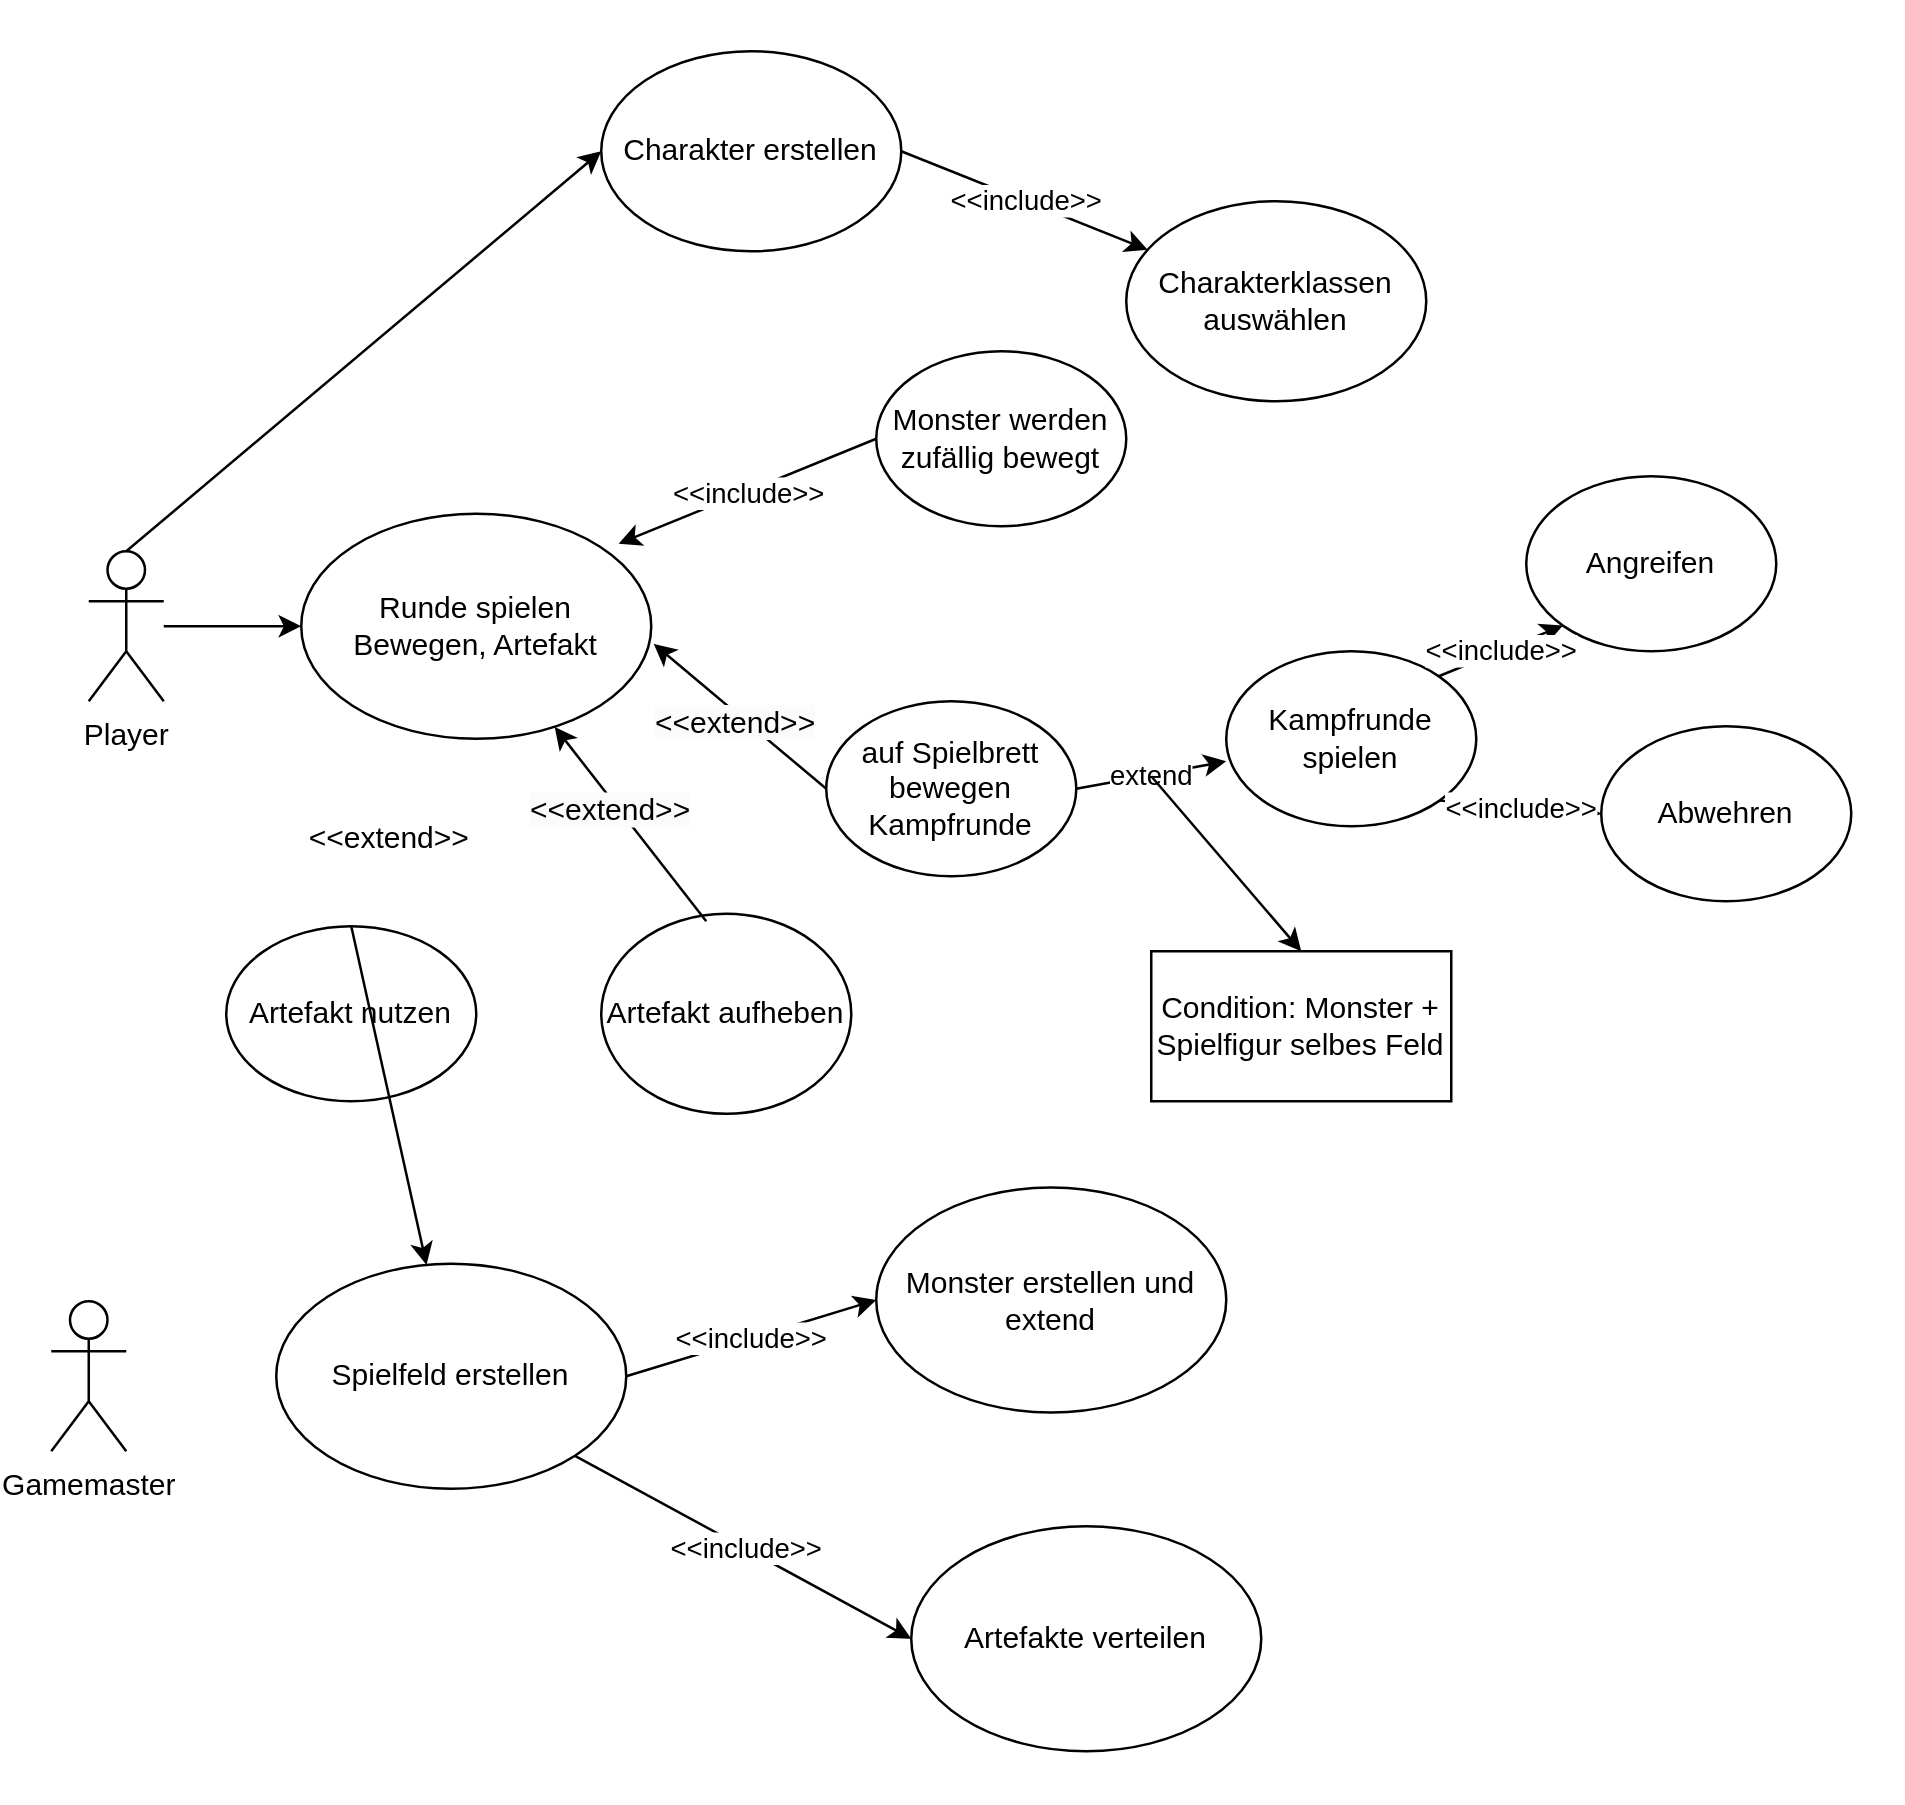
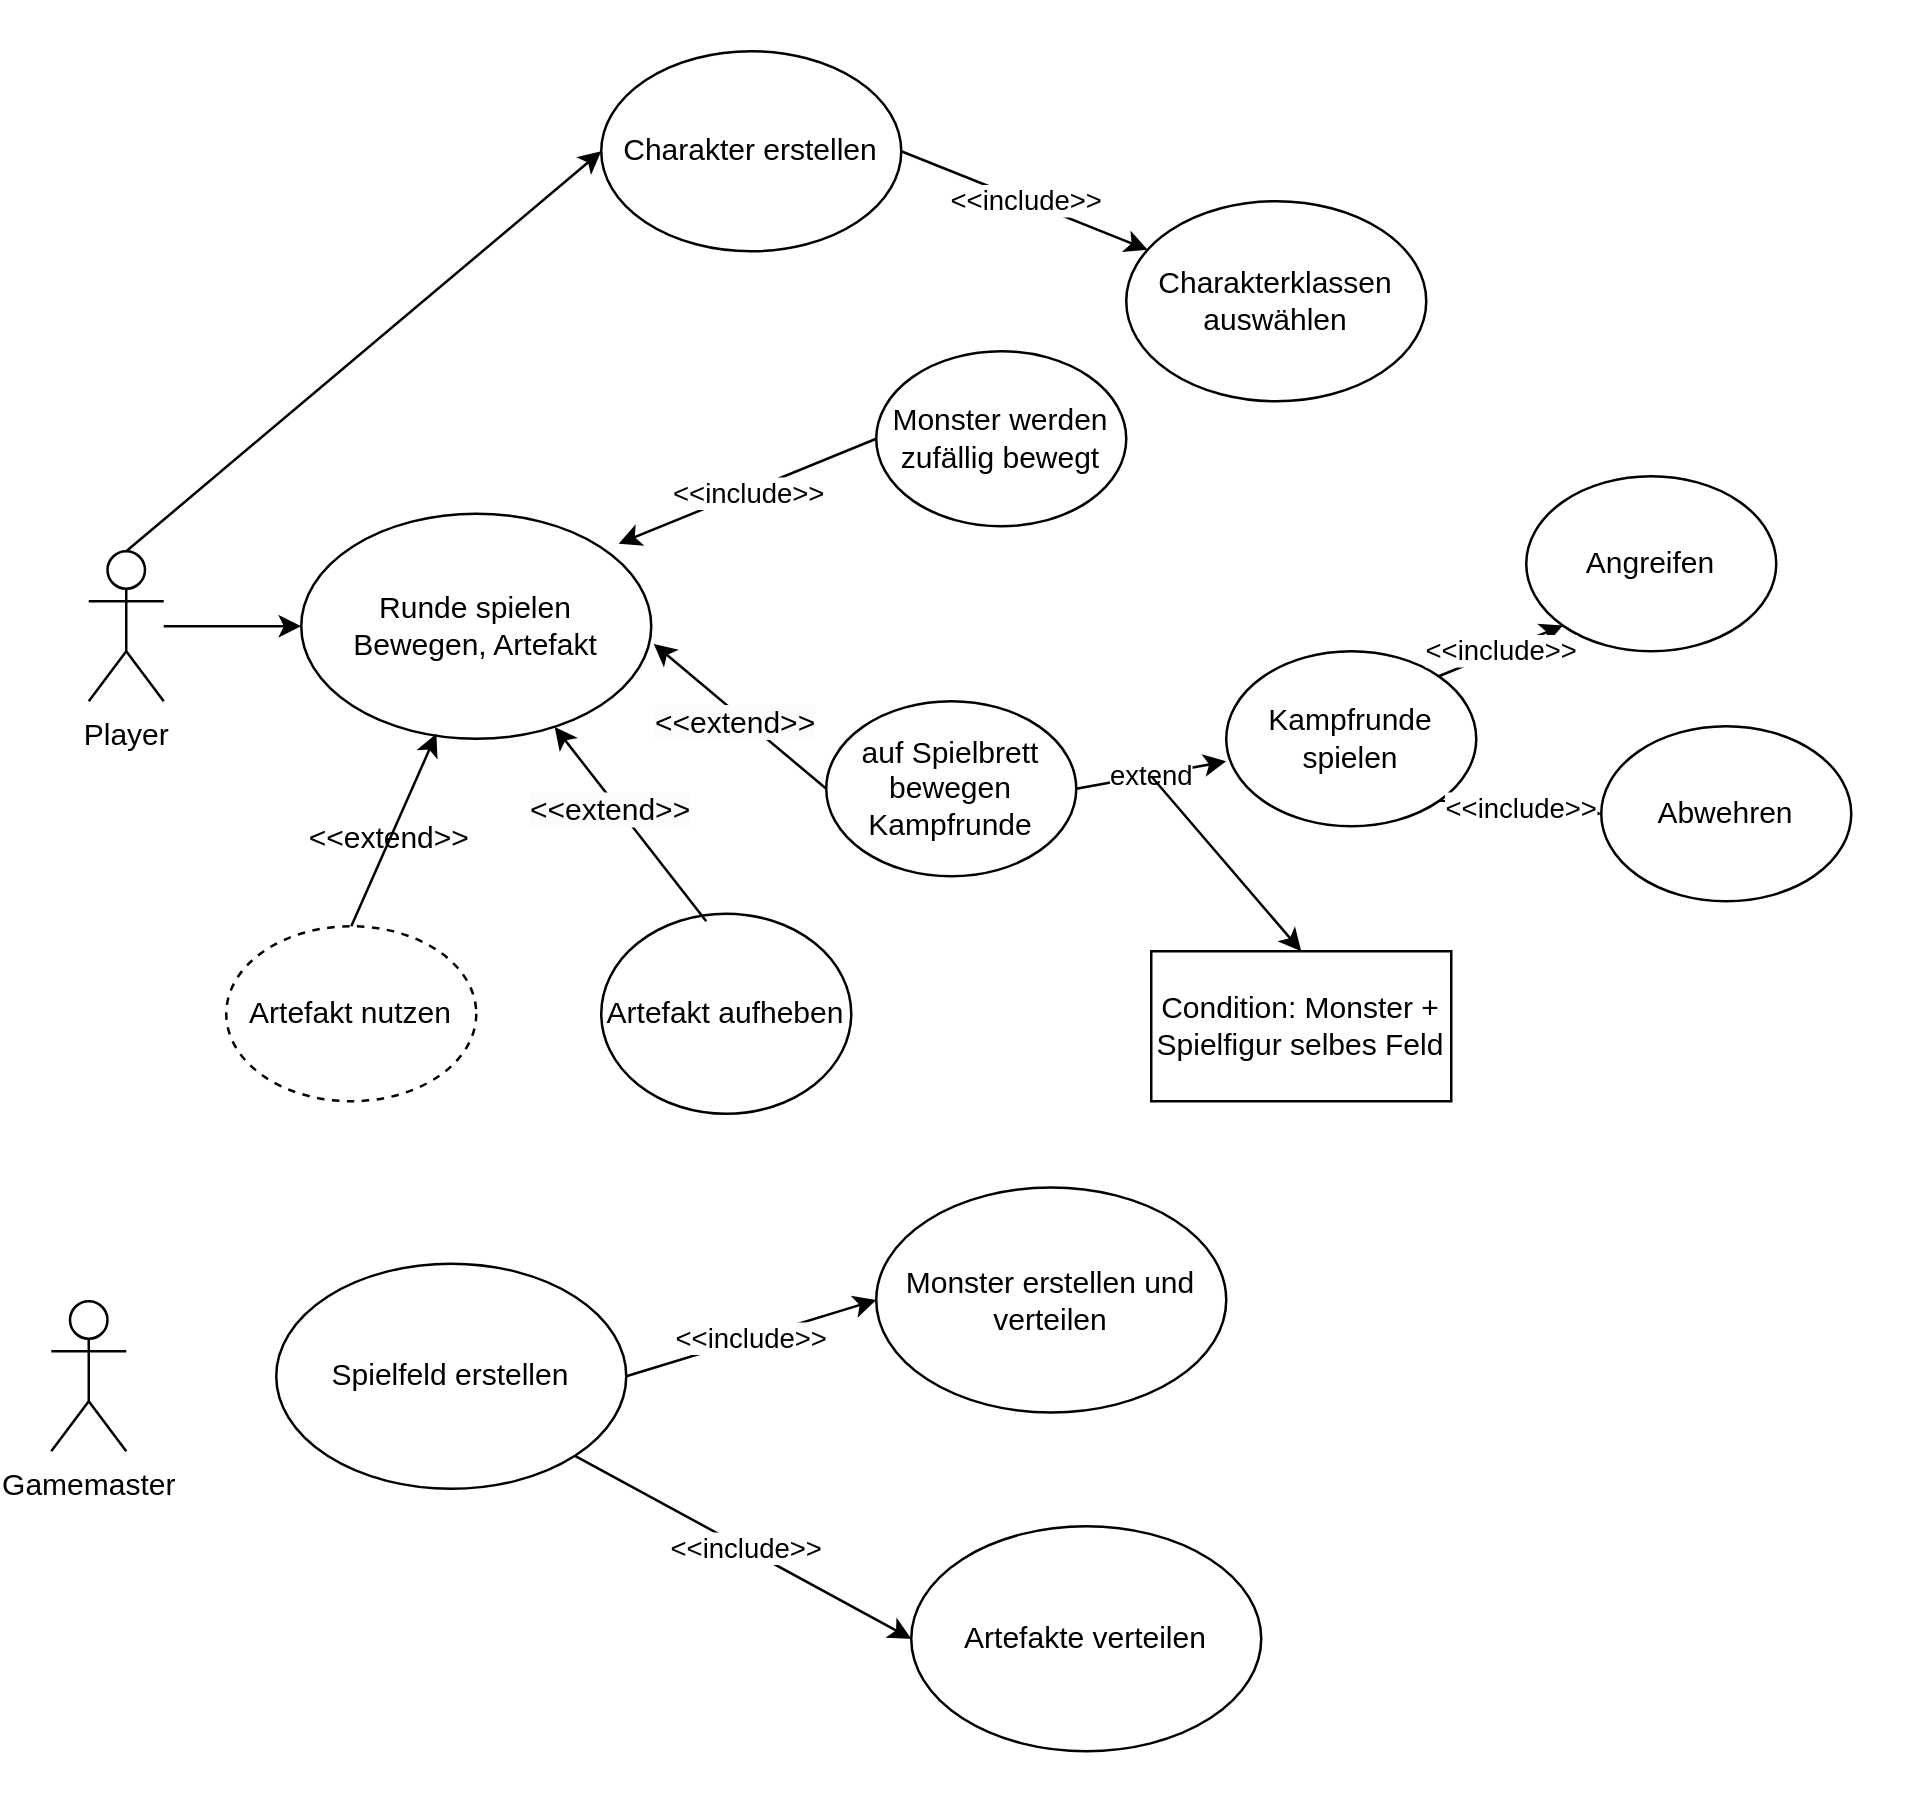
- <mxCell id="6" value="Artefakt nutzen" style="ellipse;whiteSpace=wrap;html=1;" vertex="1" parent="1"><mxGeometry x="90" y="370" width="100" height="70" as="geometry" /></mxCell>
+ <mxCell id="6" value="Artefakt nutzen" style="ellipse;whiteSpace=wrap;html=1;dashed=1;" vertex="1" parent="1"><mxGeometry x="90" y="370" width="100" height="70" as="geometry" /></mxCell>
- <mxCell id="9" value="" style="endArrow=classic;html=1;rounded=0;exitX=0.5;exitY=0;exitDx=0;exitDy=0;" edge="1" parent="1" source="6" target="32"><mxGeometry width="50" height="50" relative="1" as="geometry"><mxPoint x="340" y="430" as="sourcePoint" /><mxPoint x="390" y="380" as="targetPoint" /></mxGeometry></mxCell>
+ <mxCell id="9" value="" style="endArrow=classic;html=1;rounded=0;exitX=0.5;exitY=0;exitDx=0;exitDy=0;entryX=0.386;entryY=0.978;entryDx=0;entryDy=0;entryPerimeter=0;" edge="1" parent="1" source="6" target="5"><mxGeometry width="50" height="50" relative="1" as="geometry"><mxPoint x="340" y="430" as="sourcePoint" /><mxPoint x="390" y="380" as="targetPoint" /></mxGeometry></mxCell>
- <mxCell id="33" value="Monster erstellen und extend" style="ellipse;whiteSpace=wrap;html=1;" vertex="1" parent="1"><mxGeometry x="350" y="474.5" width="140" height="90" as="geometry" /></mxCell>
+ <mxCell id="33" value="Monster erstellen und verteilen" style="ellipse;whiteSpace=wrap;html=1;" vertex="1" parent="1"><mxGeometry x="350" y="474.5" width="140" height="90" as="geometry" /></mxCell>
